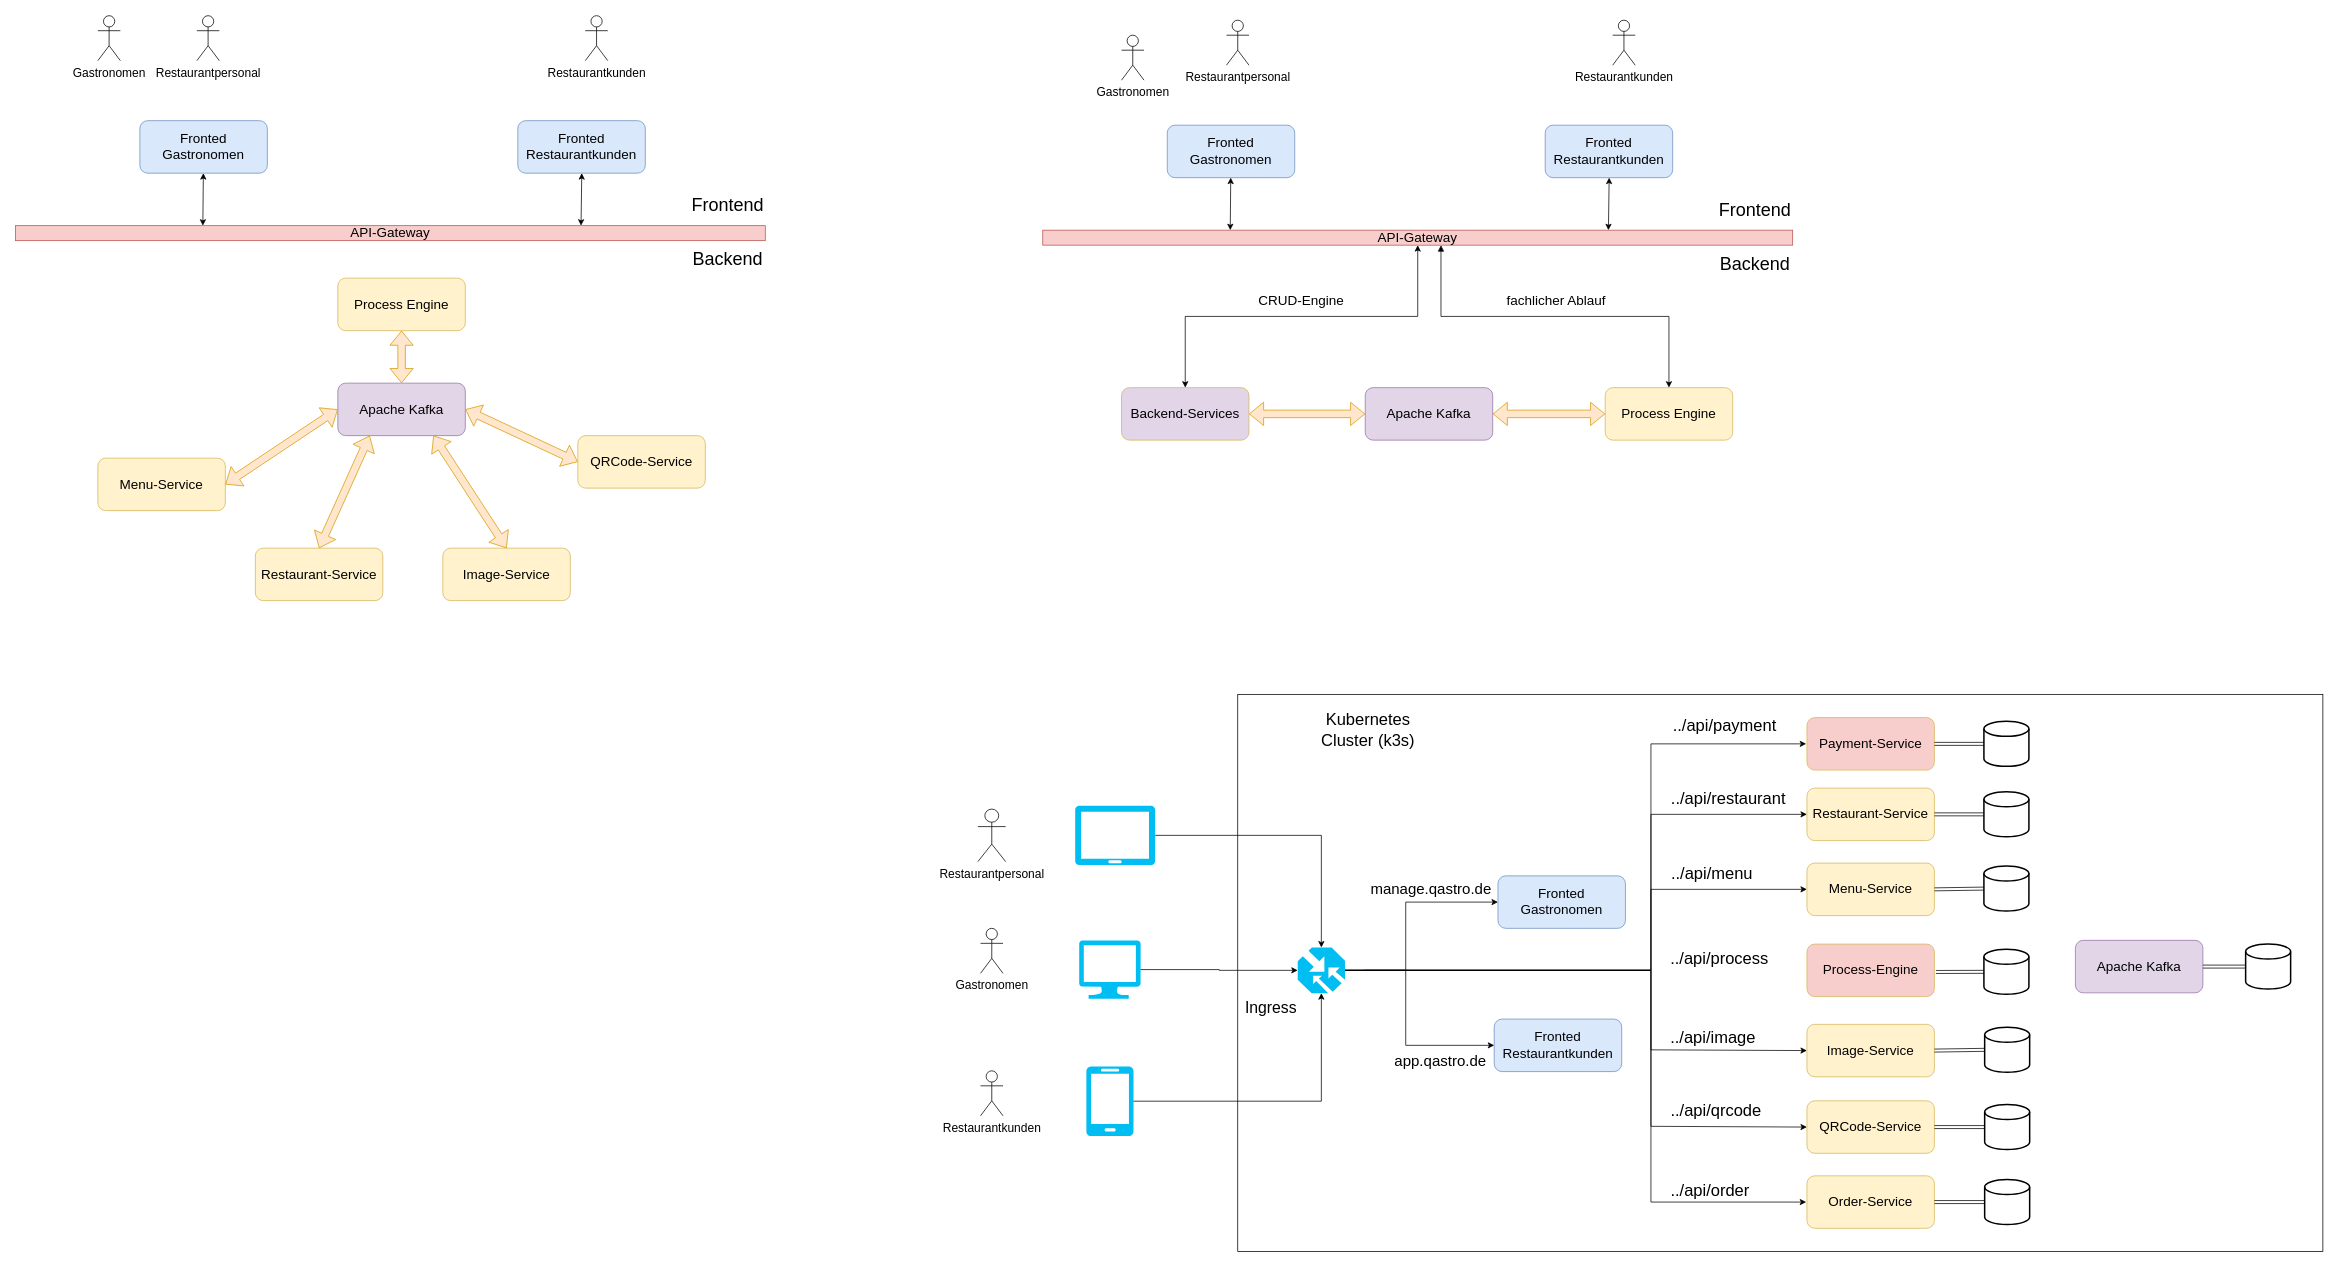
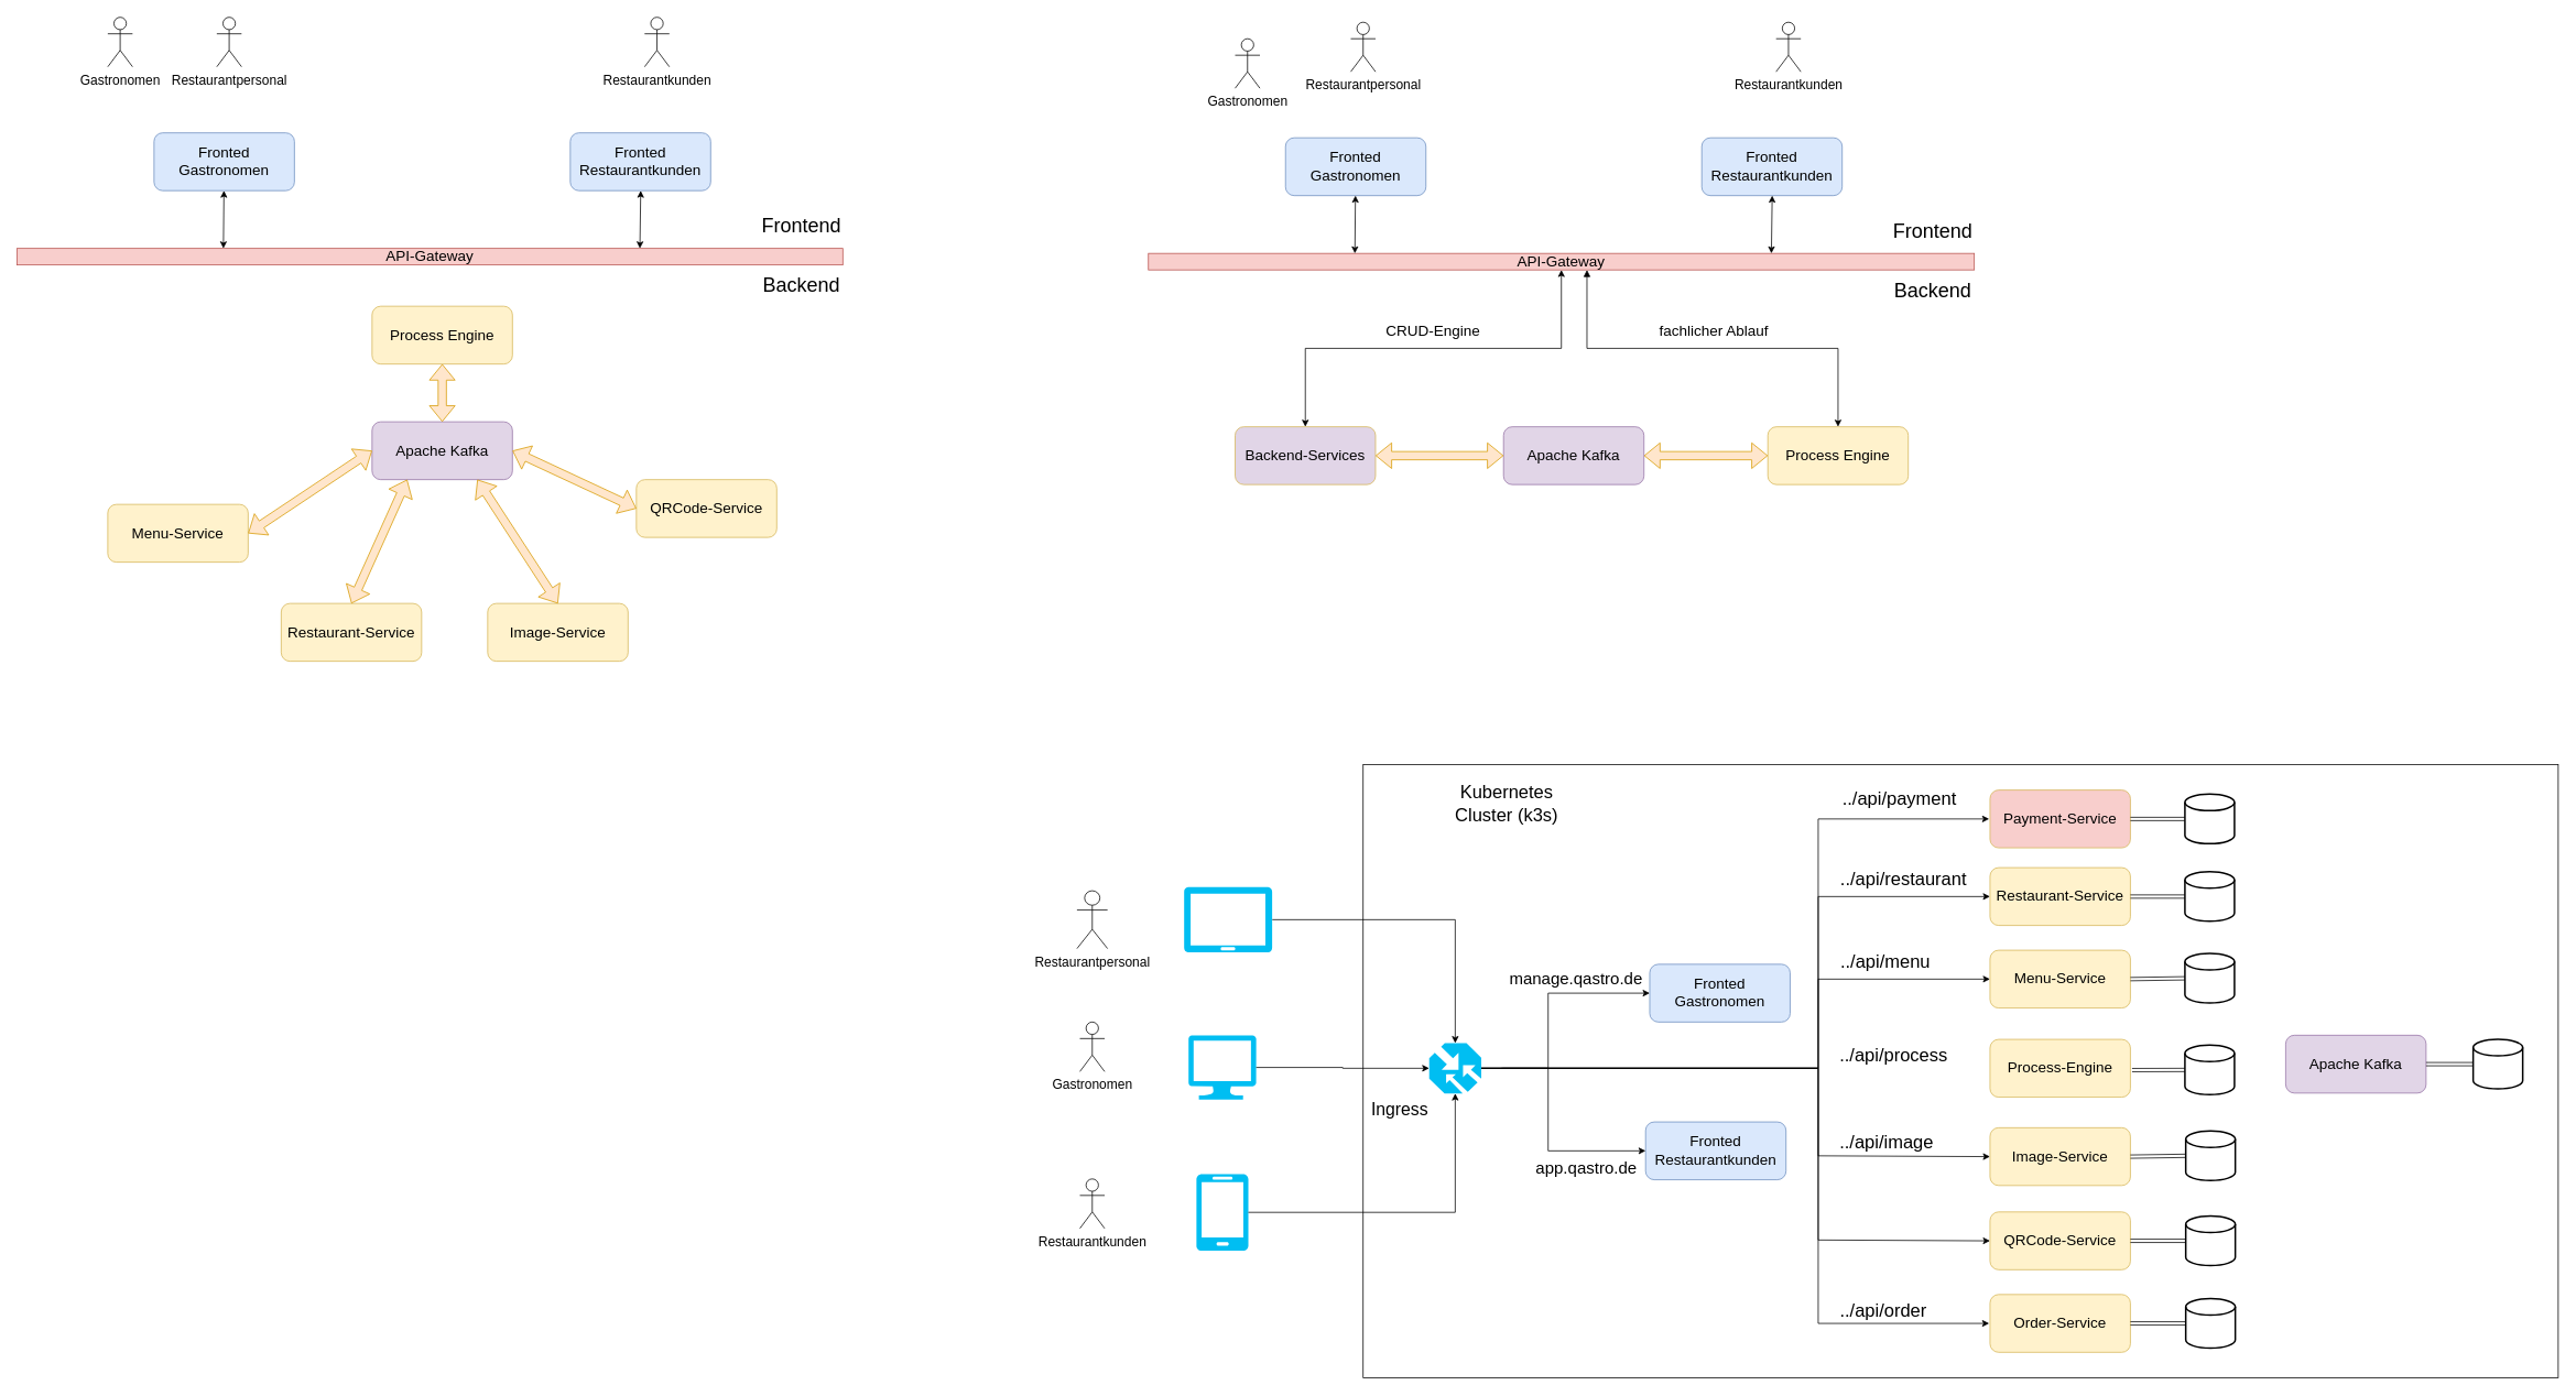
- <mxCell id="57" value="&lt;span style=&quot;font-size: 18px;&quot;&gt;Process-Engine&lt;/span&gt;" style="rounded=1;whiteSpace=wrap;html=1;fillColor=#f8cecc;strokeColor=#d6b656;" vertex="1" parent="1"><mxGeometry x="2409" y="1258" width="170" height="70" as="geometry" /></mxCell>
+ <mxCell id="57" value="&lt;span style=&quot;font-size: 18px;&quot;&gt;Process-Engine&lt;/span&gt;" style="rounded=1;whiteSpace=wrap;html=1;fillColor=#fff2cc;strokeColor=#d6b656;" vertex="1" parent="1"><mxGeometry x="2409" y="1258" width="170" height="70" as="geometry" /></mxCell>
- <mxCell id="86" value="&lt;font style=&quot;font-size: 22px;&quot;&gt;../api/qrcode&lt;/font&gt;" style="text;html=1;align=center;verticalAlign=middle;whiteSpace=wrap;rounded=0;" vertex="1" parent="1"><mxGeometry x="2168.5" y="1466" width="238" height="30" as="geometry" /></mxCell>
